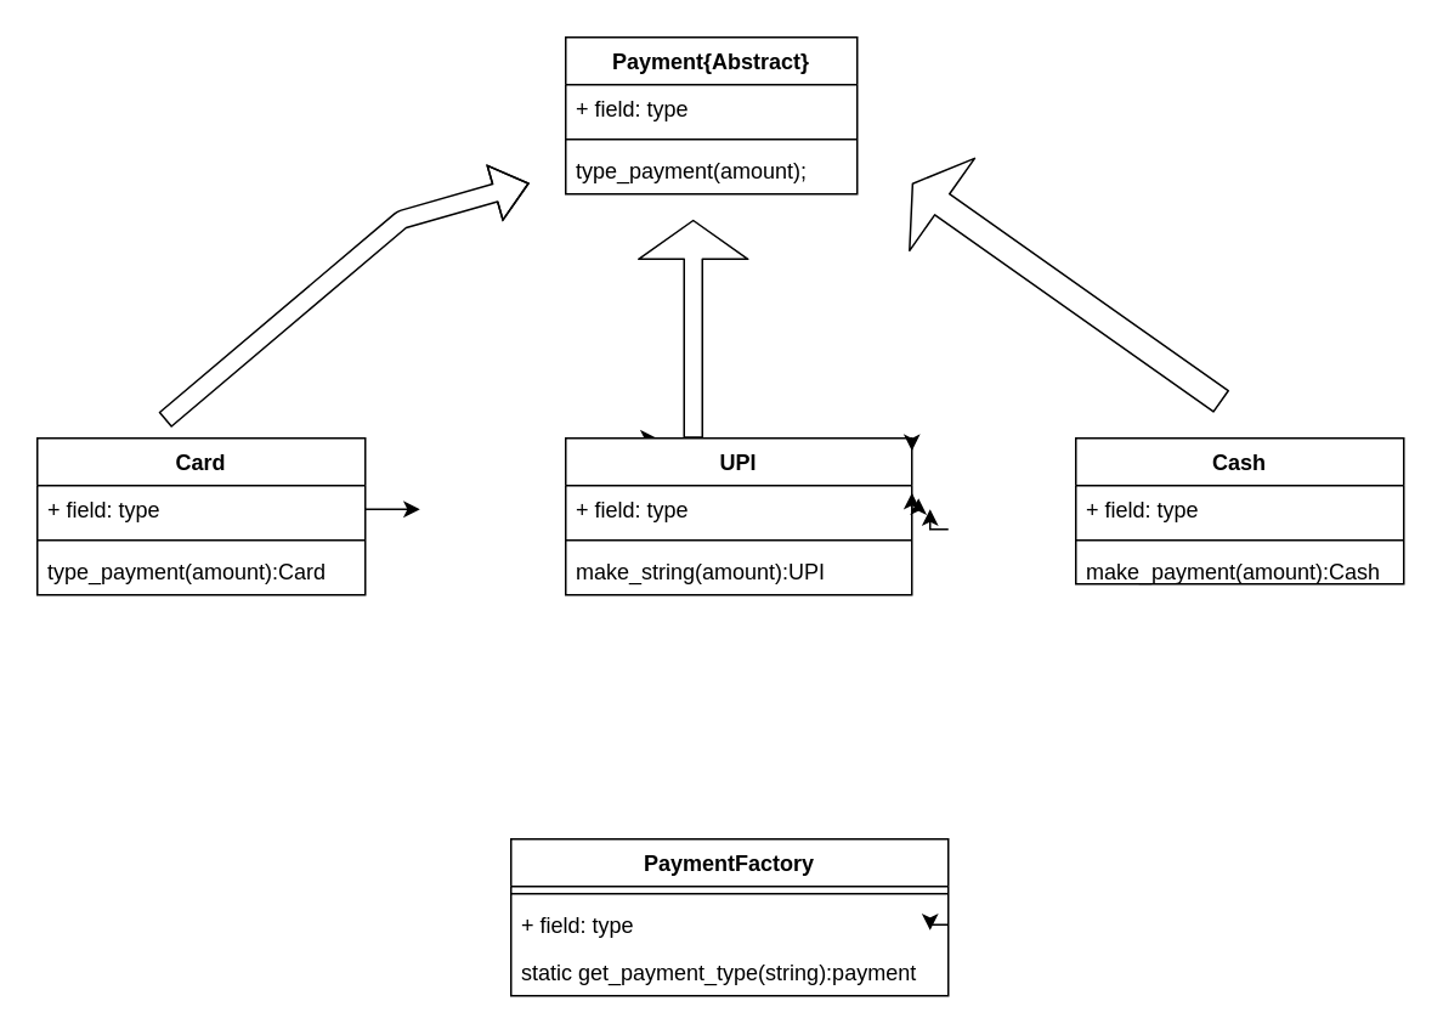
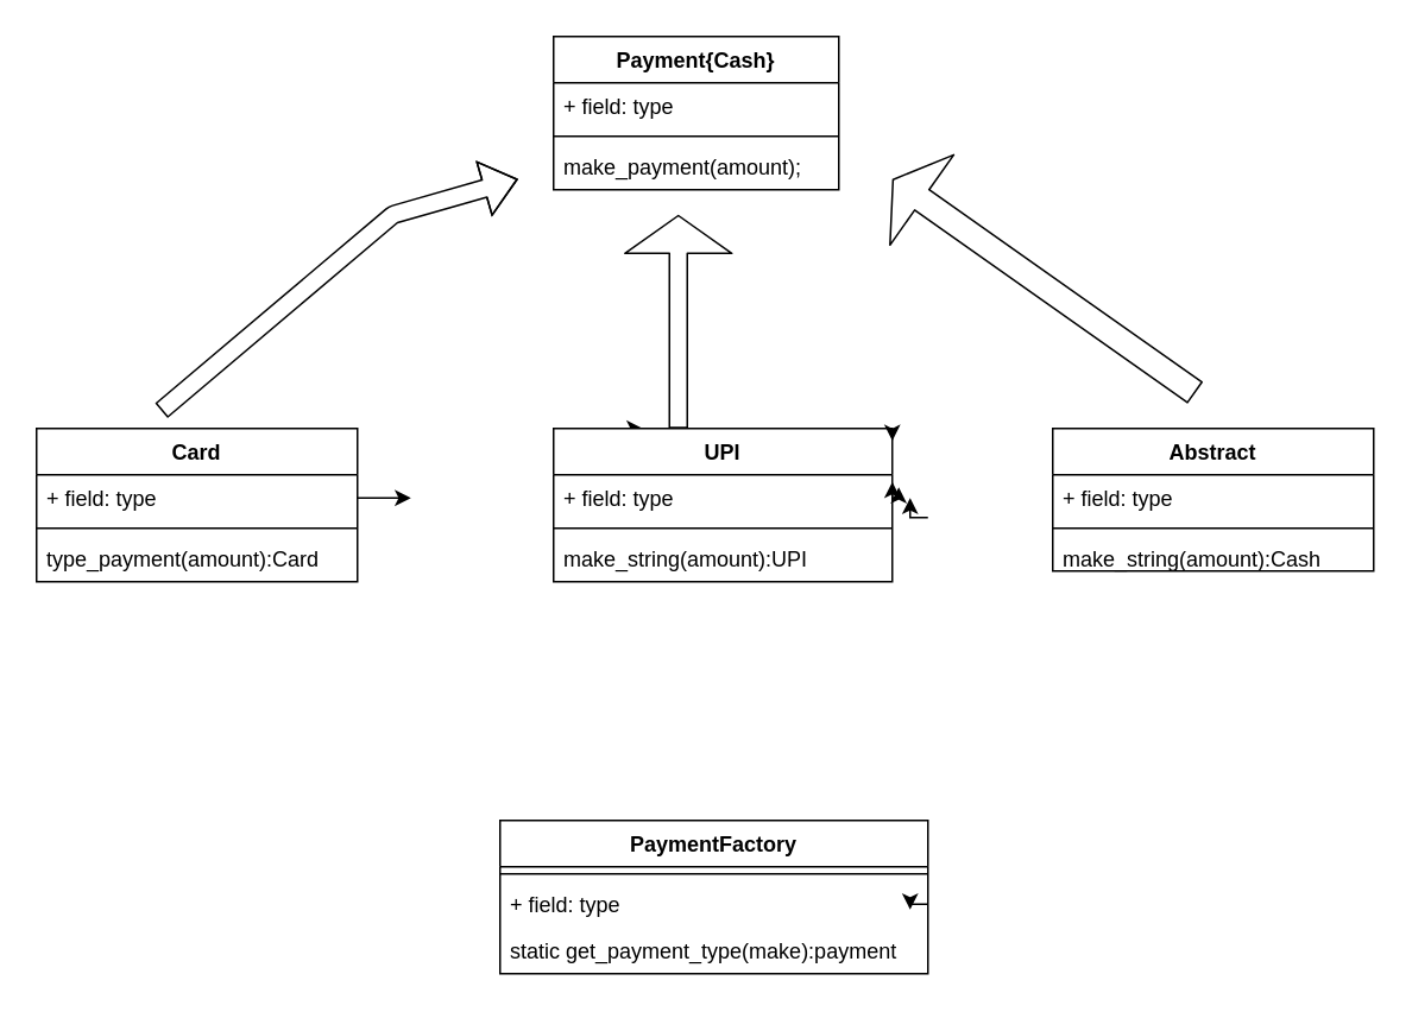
- <mxCell id="2" value="Payment{Abstract}" style="swimlane;fontStyle=1;align=center;verticalAlign=top;childLayout=stackLayout;horizontal=1;startSize=26;horizontalStack=0;resizeParent=1;resizeParentMax=0;resizeLast=0;collapsible=1;marginBottom=0;" vertex="1" parent="1"><mxGeometry x="310" y="20" width="160" height="86" as="geometry" /></mxCell>
+ <mxCell id="2" value="Payment{Cash}" style="swimlane;fontStyle=1;align=center;verticalAlign=top;childLayout=stackLayout;horizontal=1;startSize=26;horizontalStack=0;resizeParent=1;resizeParentMax=0;resizeLast=0;collapsible=1;marginBottom=0;" vertex="1" parent="1"><mxGeometry x="310" y="20" width="160" height="86" as="geometry" /></mxCell>
- <mxCell id="5" value="type_payment(amount);" style="text;strokeColor=none;fillColor=none;align=left;verticalAlign=top;spacingLeft=4;spacingRight=4;overflow=hidden;rotatable=0;points=[[0,0.5],[1,0.5]];portConstraint=eastwest;" vertex="1" parent="2"><mxGeometry y="60" width="160" height="26" as="geometry" /></mxCell>
+ <mxCell id="5" value="make_payment(amount);" style="text;strokeColor=none;fillColor=none;align=left;verticalAlign=top;spacingLeft=4;spacingRight=4;overflow=hidden;rotatable=0;points=[[0,0.5],[1,0.5]];portConstraint=eastwest;" vertex="1" parent="2"><mxGeometry y="60" width="160" height="26" as="geometry" /></mxCell>
- <mxCell id="22" value="Cash" style="swimlane;fontStyle=1;align=center;verticalAlign=top;childLayout=stackLayout;horizontal=1;startSize=26;horizontalStack=0;resizeParent=1;resizeParentMax=0;resizeLast=0;collapsible=1;marginBottom=0;" vertex="1" parent="1"><mxGeometry x="590" y="240" width="180" height="80" as="geometry" /></mxCell>
+ <mxCell id="22" value="Abstract" style="swimlane;fontStyle=1;align=center;verticalAlign=top;childLayout=stackLayout;horizontal=1;startSize=26;horizontalStack=0;resizeParent=1;resizeParentMax=0;resizeLast=0;collapsible=1;marginBottom=0;" vertex="1" parent="1"><mxGeometry x="590" y="240" width="180" height="80" as="geometry" /></mxCell>
- <mxCell id="25" value="make_payment(amount):Cash" style="text;strokeColor=none;fillColor=none;align=left;verticalAlign=top;spacingLeft=4;spacingRight=4;overflow=hidden;rotatable=0;points=[[0,0.5],[1,0.5]];portConstraint=eastwest;" vertex="1" parent="22"><mxGeometry y="60" width="180" height="20" as="geometry" /></mxCell>
+ <mxCell id="25" value="make_string(amount):Cash" style="text;strokeColor=none;fillColor=none;align=left;verticalAlign=top;spacingLeft=4;spacingRight=4;overflow=hidden;rotatable=0;points=[[0,0.5],[1,0.5]];portConstraint=eastwest;" vertex="1" parent="22"><mxGeometry y="60" width="180" height="20" as="geometry" /></mxCell>
- <mxCell id="30" value="static get_payment_type(string):payment" style="text;strokeColor=none;fillColor=none;align=left;verticalAlign=top;spacingLeft=4;spacingRight=4;overflow=hidden;rotatable=0;points=[[0,0.5],[1,0.5]];portConstraint=eastwest;" vertex="1" parent="27"><mxGeometry y="60" width="240" height="26" as="geometry" /></mxCell>
+ <mxCell id="30" value="static get_payment_type(make):payment" style="text;strokeColor=none;fillColor=none;align=left;verticalAlign=top;spacingLeft=4;spacingRight=4;overflow=hidden;rotatable=0;points=[[0,0.5],[1,0.5]];portConstraint=eastwest;" vertex="1" parent="27"><mxGeometry y="60" width="240" height="26" as="geometry" /></mxCell>
